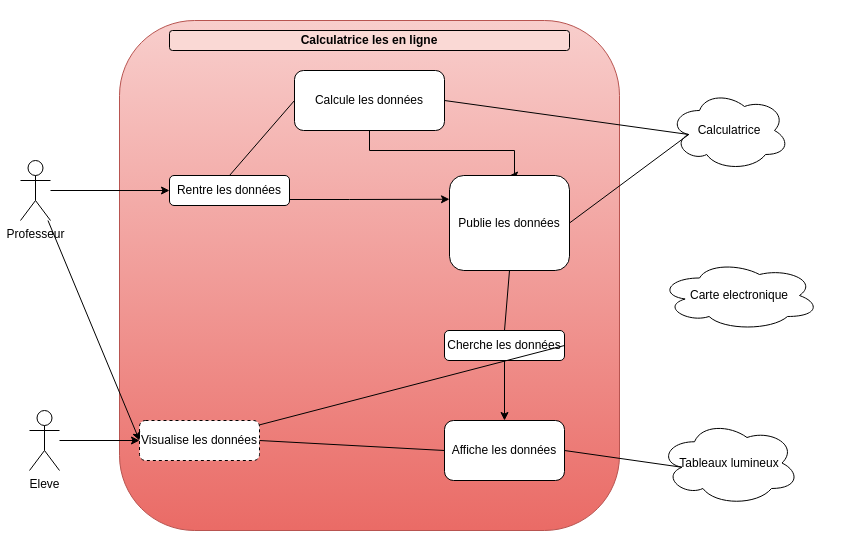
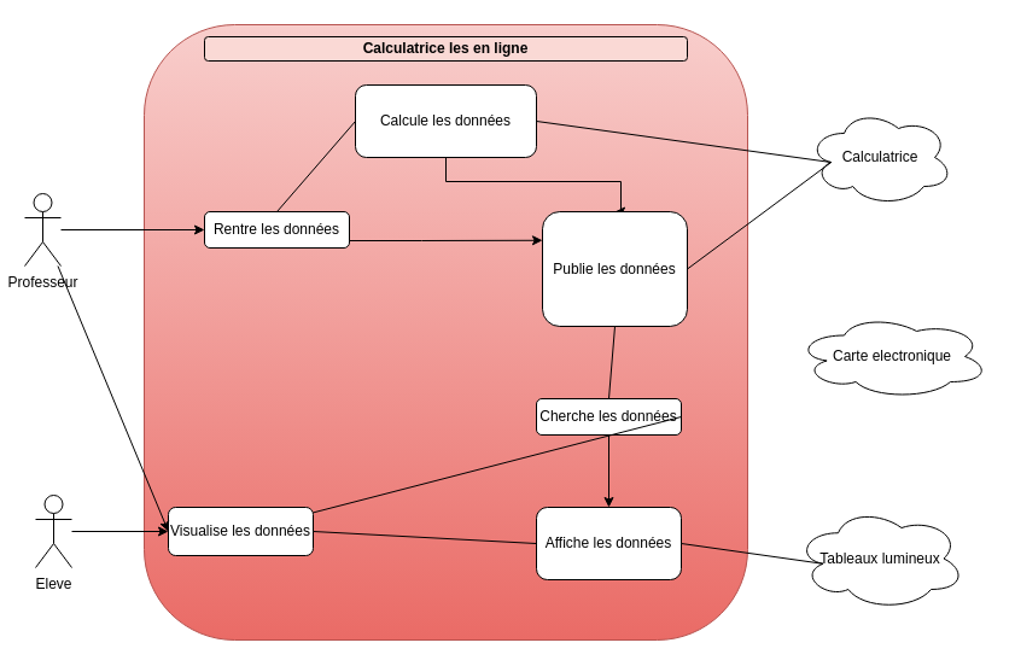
- <mxCell id="8" value="Visualise les données" style="rounded=1;whiteSpace=wrap;html=1;dashed=1;" vertex="1" parent="1"><mxGeometry x="139" y="420" width="120" height="40" as="geometry" /></mxCell>
+ <mxCell id="8" value="Visualise les données" style="rounded=1;whiteSpace=wrap;html=1;" vertex="1" parent="1"><mxGeometry x="139" y="420" width="120" height="40" as="geometry" /></mxCell>
